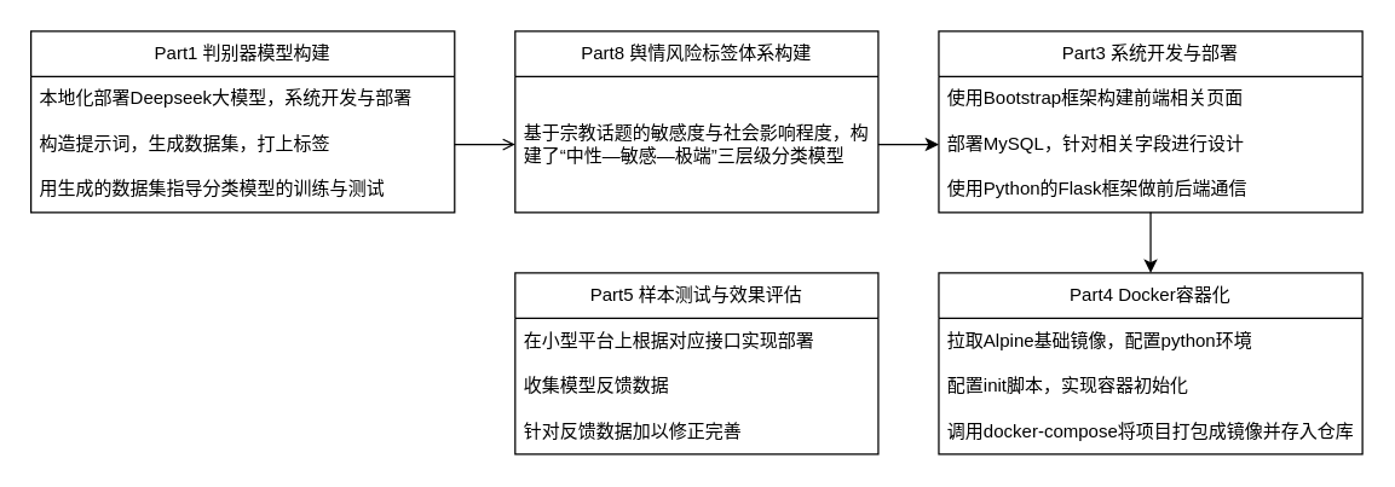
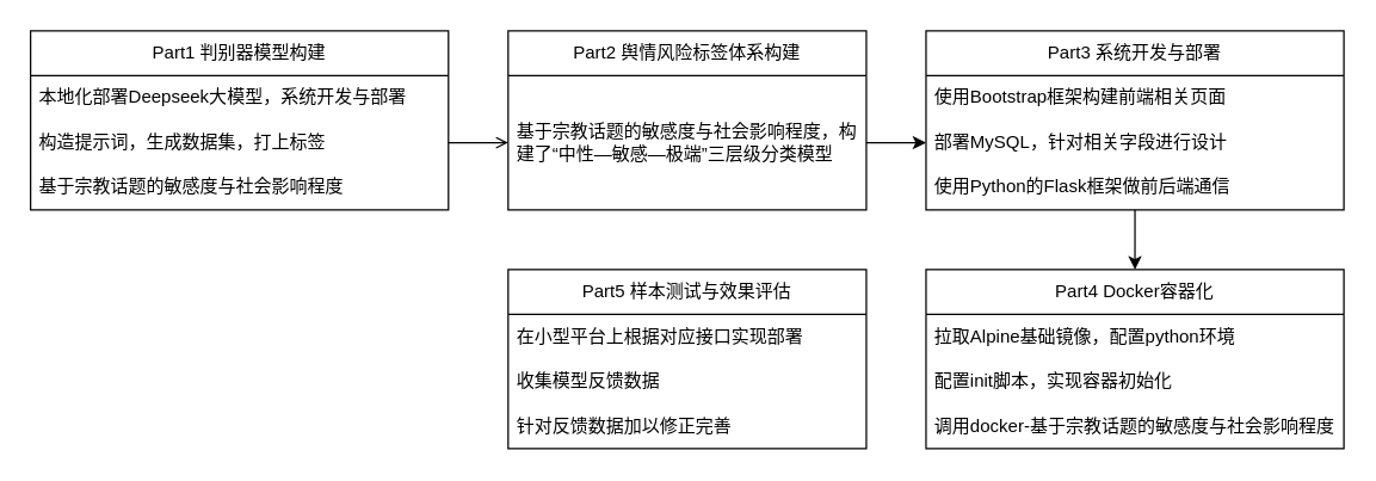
- <mxCell id="7" value="Part8 舆情风险标签体系构建" style="swimlane;fontStyle=0;childLayout=stackLayout;horizontal=1;startSize=30;horizontalStack=0;resizeParent=1;resizeParentMax=0;resizeLast=0;collapsible=1;marginBottom=0;whiteSpace=wrap;html=1;" parent="1" vertex="1"><mxGeometry x="340" y="20" width="240" height="120" as="geometry" /></mxCell>
+ <mxCell id="7" value="Part2 舆情风险标签体系构建" style="swimlane;fontStyle=0;childLayout=stackLayout;horizontal=1;startSize=30;horizontalStack=0;resizeParent=1;resizeParentMax=0;resizeLast=0;collapsible=1;marginBottom=0;whiteSpace=wrap;html=1;" parent="1" vertex="1"><mxGeometry x="340" y="20" width="240" height="120" as="geometry" /></mxCell>
- <mxCell id="5" value="用生成的数据集指导分类模型的训练与测试" style="text;strokeColor=none;fillColor=none;align=left;verticalAlign=middle;spacingLeft=4;spacingRight=4;overflow=hidden;points=[[0,0.5],[1,0.5]];portConstraint=eastwest;rotatable=0;whiteSpace=wrap;html=1;" parent="2" vertex="1"><mxGeometry y="90" width="280" height="30" as="geometry" /></mxCell>
+ <mxCell id="5" value="基于宗教话题的敏感度与社会影响程度" style="text;strokeColor=none;fillColor=none;align=left;verticalAlign=middle;spacingLeft=4;spacingRight=4;overflow=hidden;points=[[0,0.5],[1,0.5]];portConstraint=eastwest;rotatable=0;whiteSpace=wrap;html=1;" parent="2" vertex="1"><mxGeometry y="90" width="280" height="30" as="geometry" /></mxCell>
- <mxCell id="17" value="调用docker-compose将项目打包成镜像并存入仓库" style="text;strokeColor=none;fillColor=none;align=left;verticalAlign=middle;spacingLeft=4;spacingRight=4;overflow=hidden;points=[[0,0.5],[1,0.5]];portConstraint=eastwest;rotatable=0;whiteSpace=wrap;html=1;" parent="14" vertex="1"><mxGeometry y="90" width="280" height="30" as="geometry" /></mxCell>
+ <mxCell id="17" value="调用docker-基于宗教话题的敏感度与社会影响程度" style="text;strokeColor=none;fillColor=none;align=left;verticalAlign=middle;spacingLeft=4;spacingRight=4;overflow=hidden;points=[[0,0.5],[1,0.5]];portConstraint=eastwest;rotatable=0;whiteSpace=wrap;html=1;" parent="14" vertex="1"><mxGeometry y="90" width="280" height="30" as="geometry" /></mxCell>
